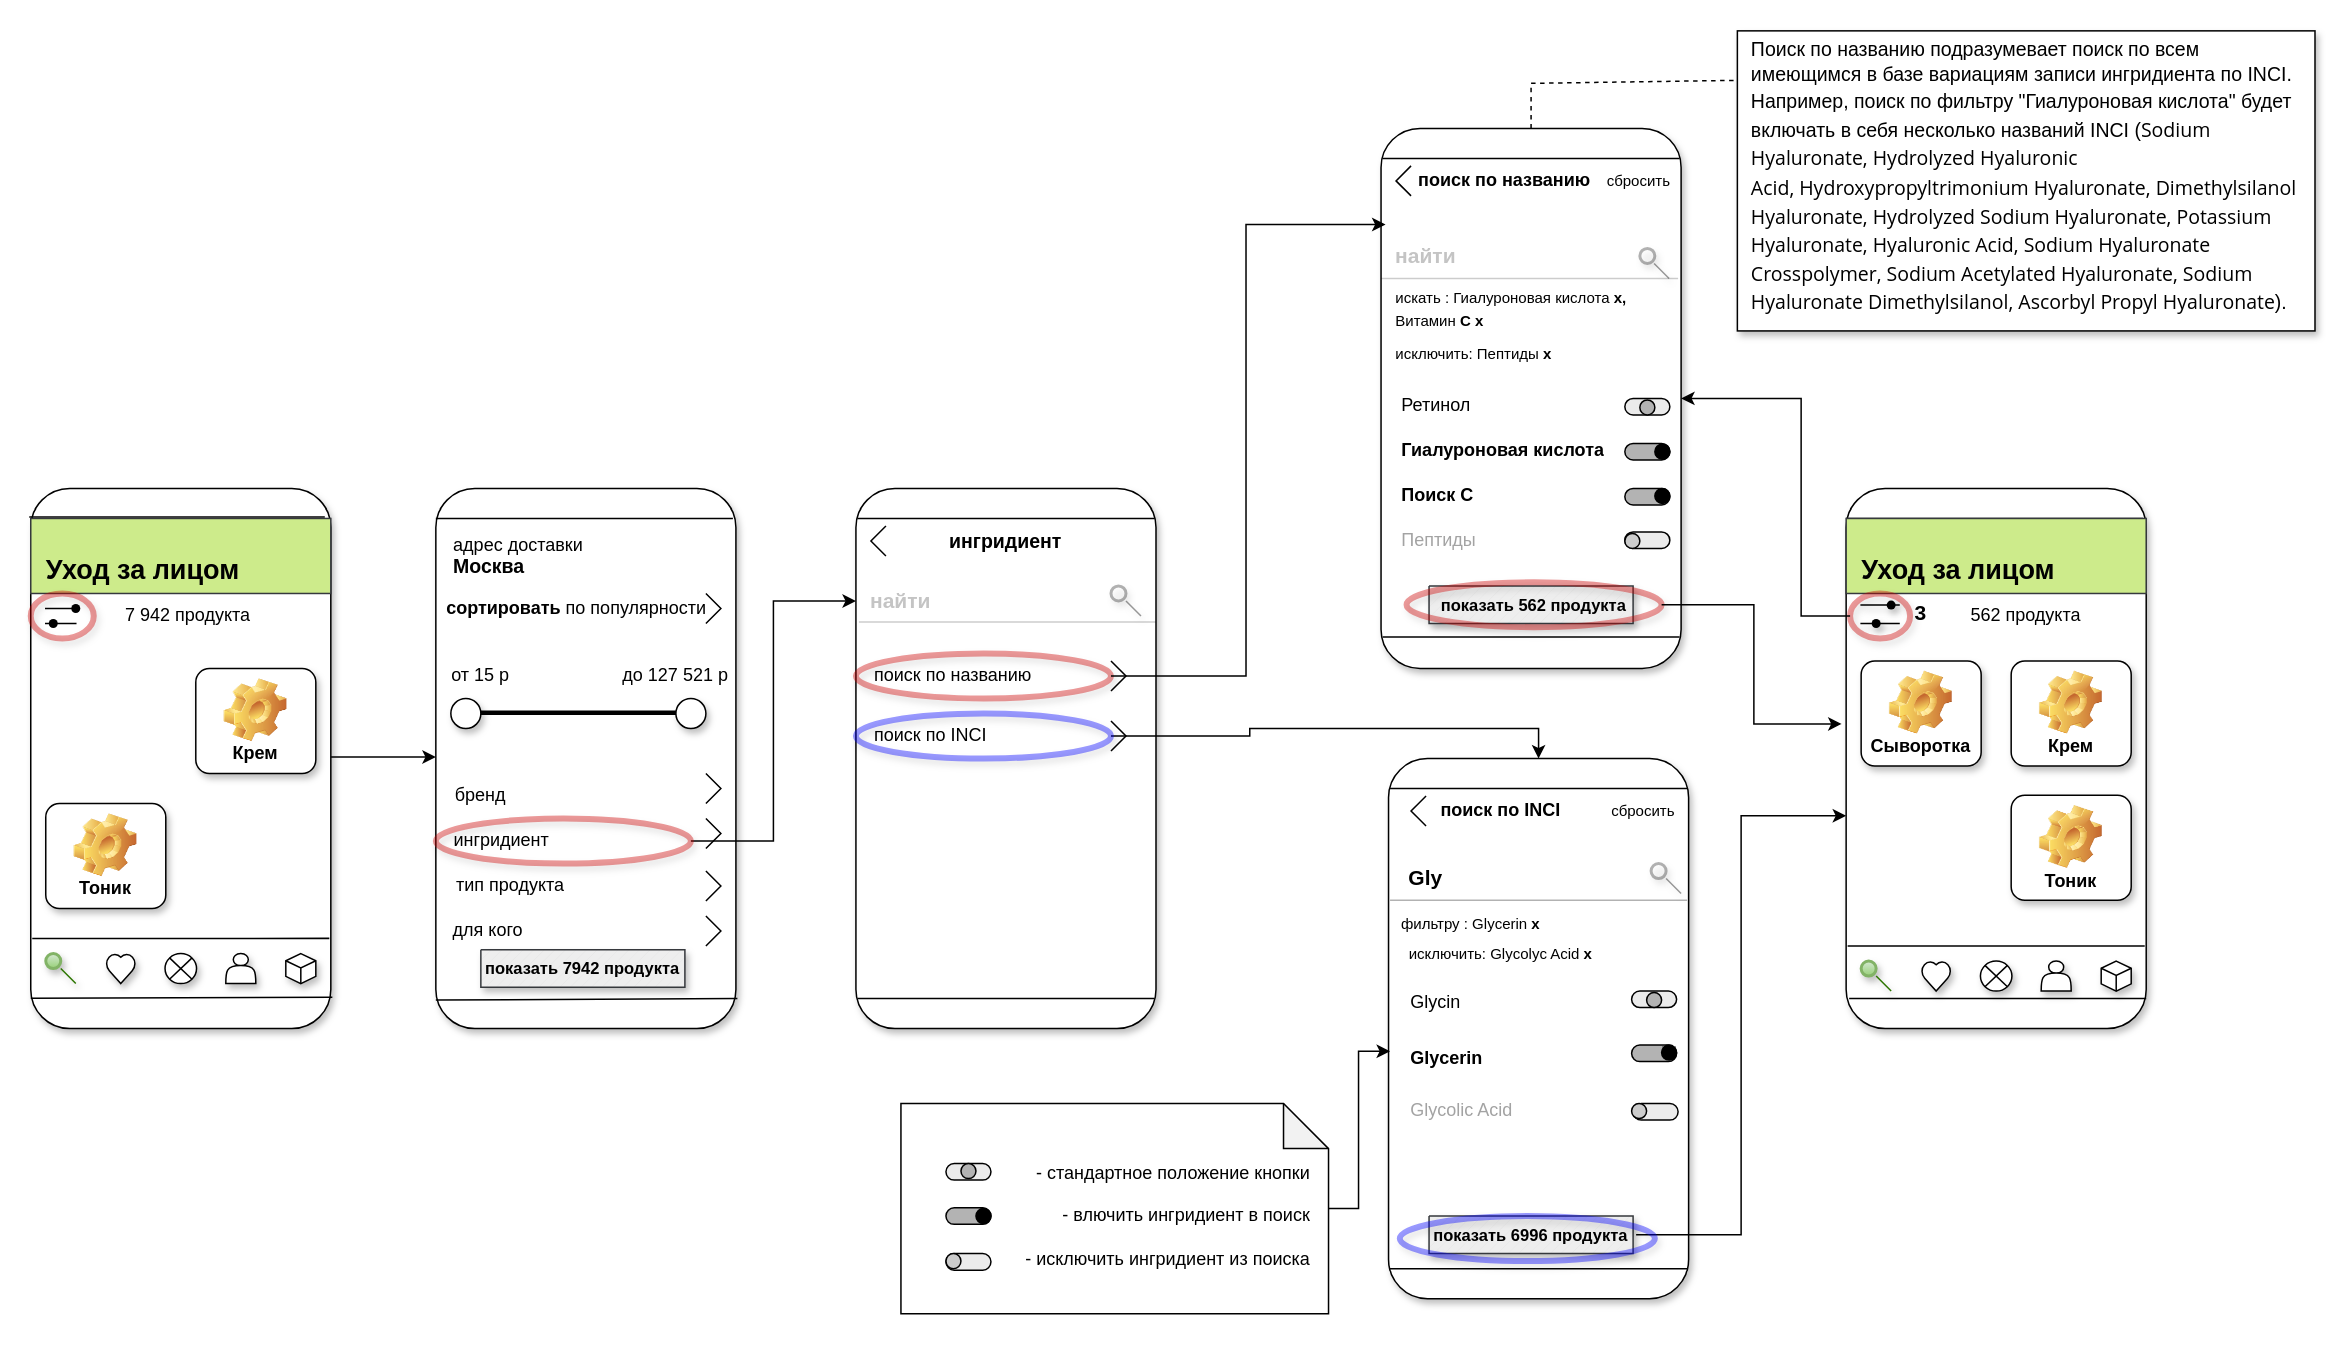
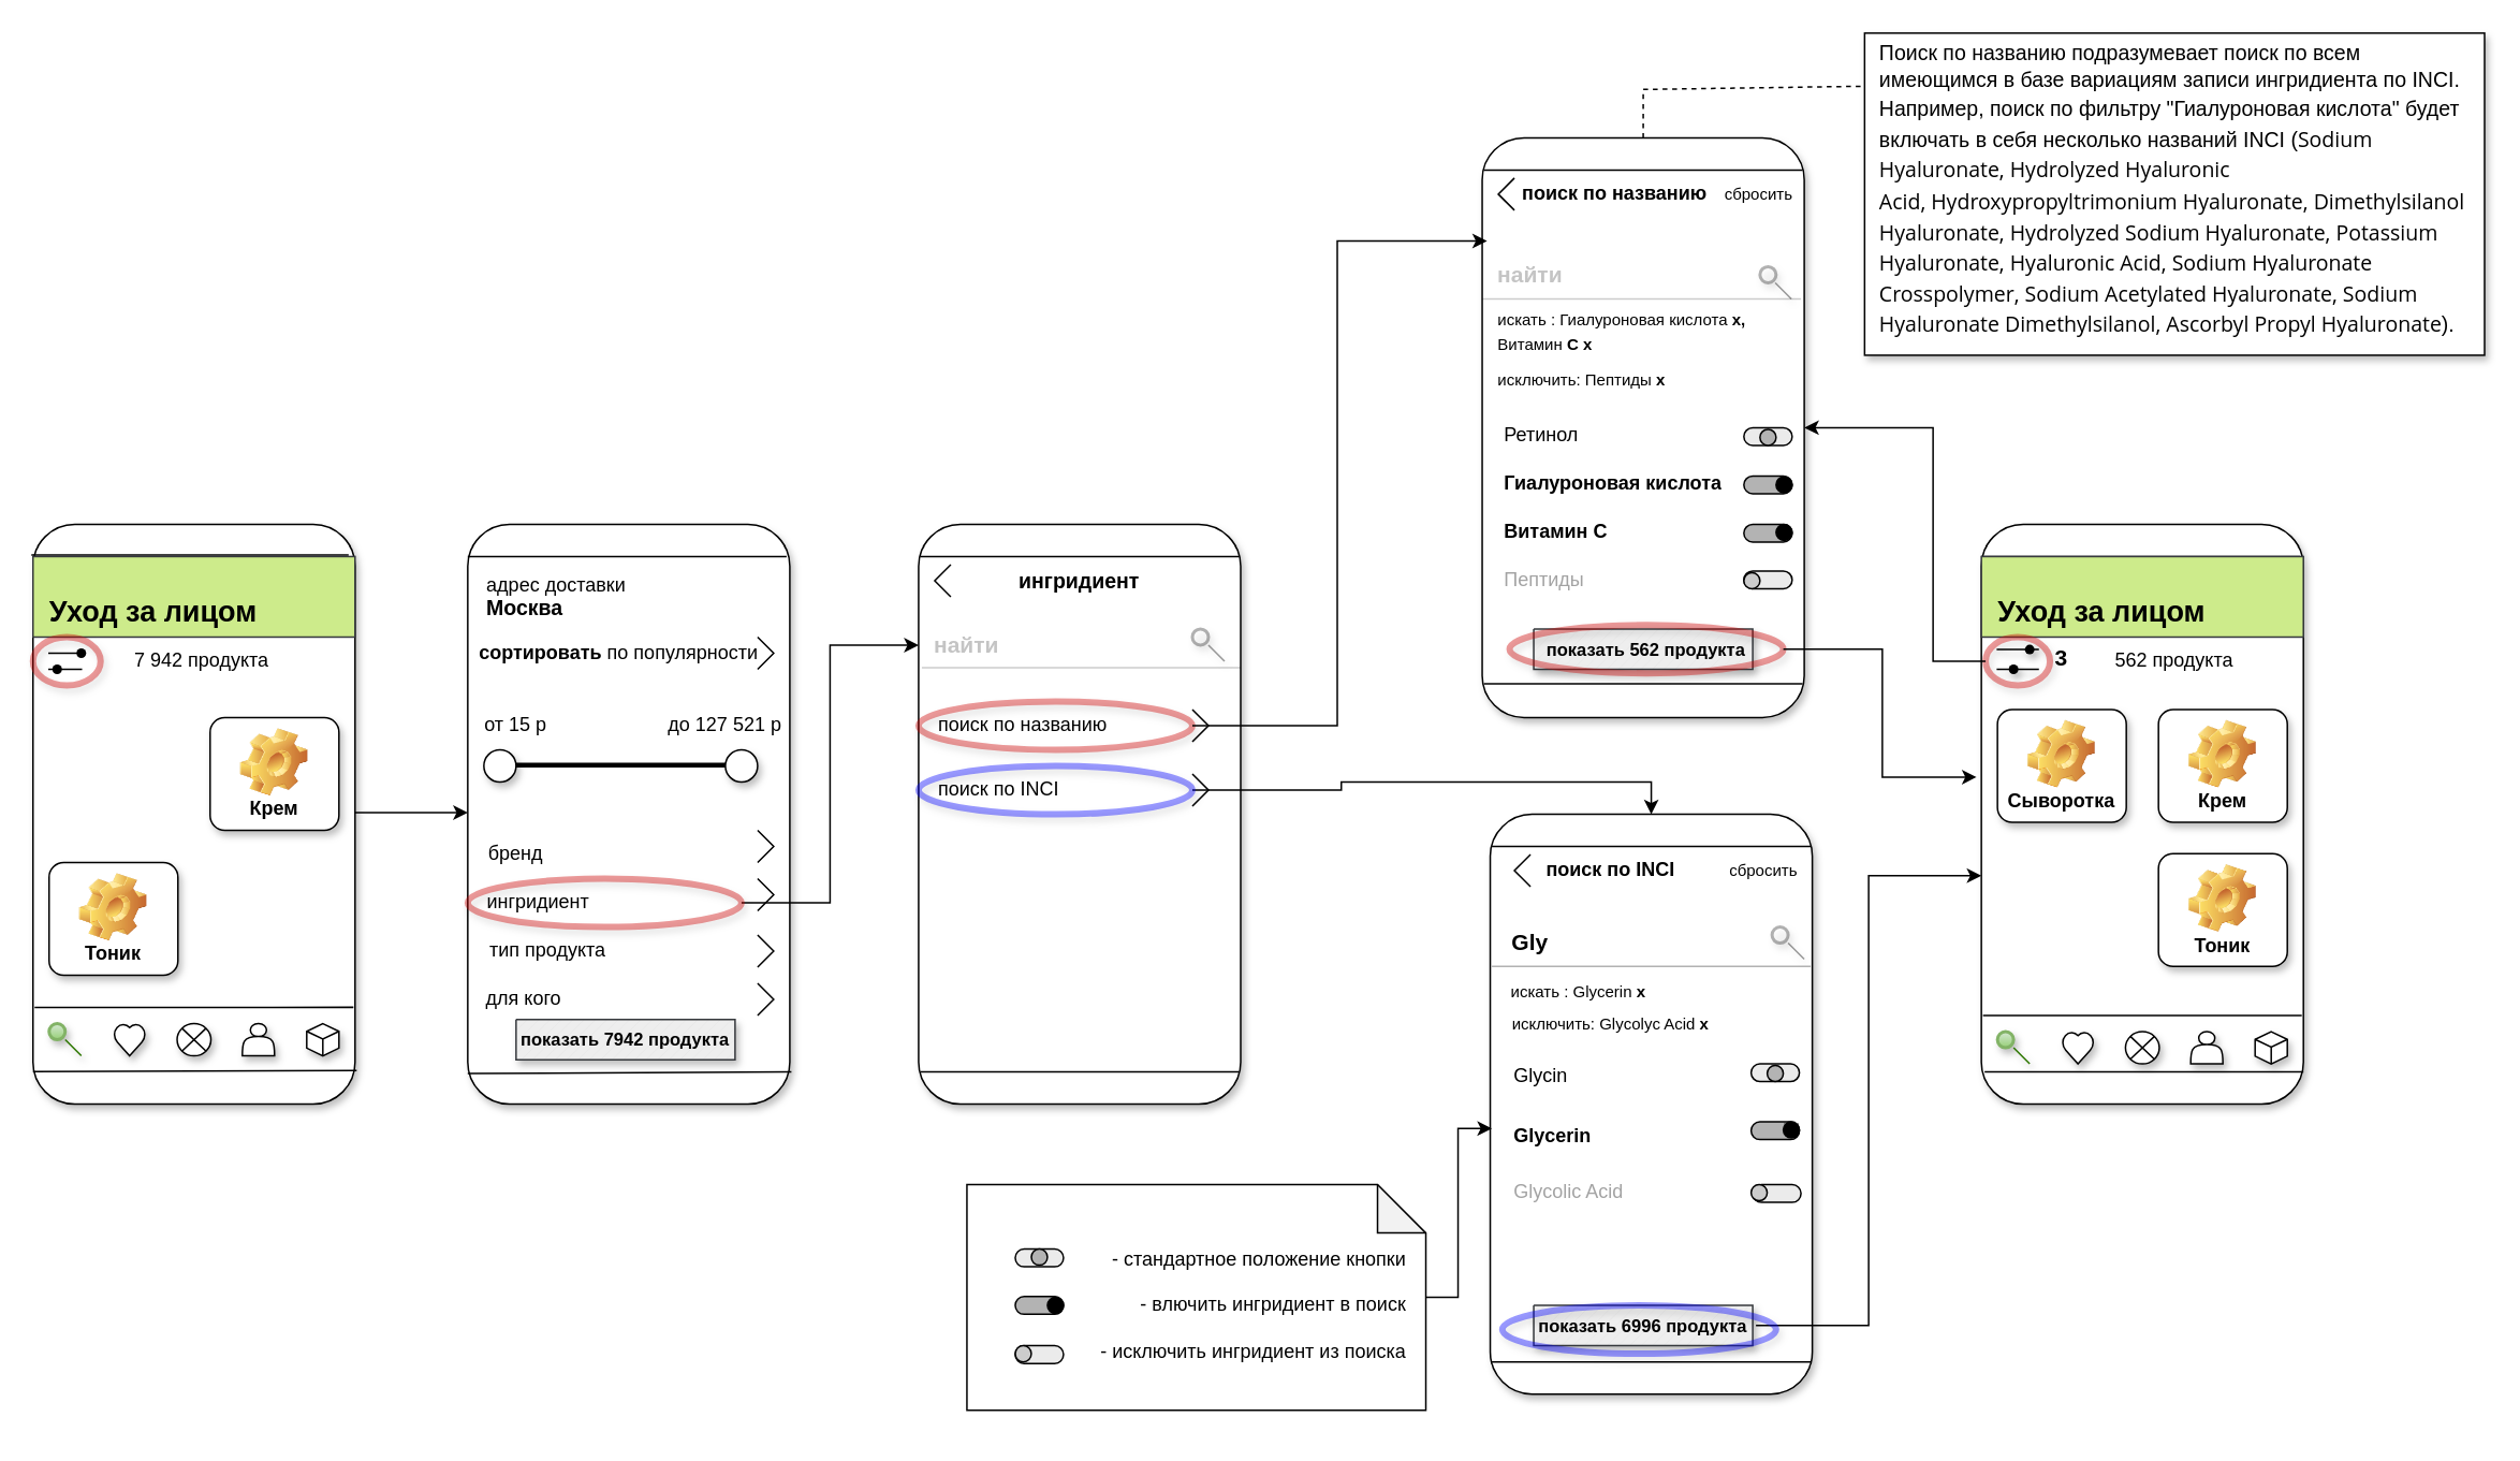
- <mxCell id="141" value="&lt;b&gt;Поиск С&lt;/b&gt;" style="shape=partialRectangle;html=1;whiteSpace=wrap;connectable=0;strokeColor=inherit;overflow=hidden;fillColor=none;top=0;left=0;bottom=0;right=0;pointerEvents=1;fontSize=12;align=left;spacingLeft=5;rounded=1;shadow=1;verticalAlign=middle;arcSize=13;fontFamily=Helvetica;fontColor=default;labelBackgroundColor=none;" parent="140" vertex="1"><mxGeometry width="150" height="30" as="geometry"><mxRectangle width="150" height="30" as="alternateBounds" /></mxGeometry></mxCell>
+ <mxCell id="141" value="&lt;b&gt;Витамин С&lt;/b&gt;" style="shape=partialRectangle;html=1;whiteSpace=wrap;connectable=0;strokeColor=inherit;overflow=hidden;fillColor=none;top=0;left=0;bottom=0;right=0;pointerEvents=1;fontSize=12;align=left;spacingLeft=5;rounded=1;shadow=1;verticalAlign=middle;arcSize=13;fontFamily=Helvetica;fontColor=default;labelBackgroundColor=none;" parent="140" vertex="1"><mxGeometry width="150" height="30" as="geometry"><mxRectangle width="150" height="30" as="alternateBounds" /></mxGeometry></mxCell>
- <mxCell id="133" value="&lt;font style=&quot;font-size: 10px;&quot;&gt;фильтру : Glycerin &lt;b&gt;x&lt;/b&gt;&lt;/font&gt;" style="text;strokeColor=none;align=center;fillColor=none;html=1;verticalAlign=middle;whiteSpace=wrap;rounded=0;" parent="1" vertex="1"><mxGeometry x="925" y="599.5" width="110" height="30" as="geometry" /></mxCell>
+ <mxCell id="133" value="&lt;font style=&quot;font-size: 10px;&quot;&gt;искать : Glycerin &lt;b&gt;x&lt;/b&gt;&lt;/font&gt;" style="text;strokeColor=none;align=center;fillColor=none;html=1;verticalAlign=middle;whiteSpace=wrap;rounded=0;" parent="1" vertex="1"><mxGeometry x="925" y="599.5" width="110" height="30" as="geometry" /></mxCell>
